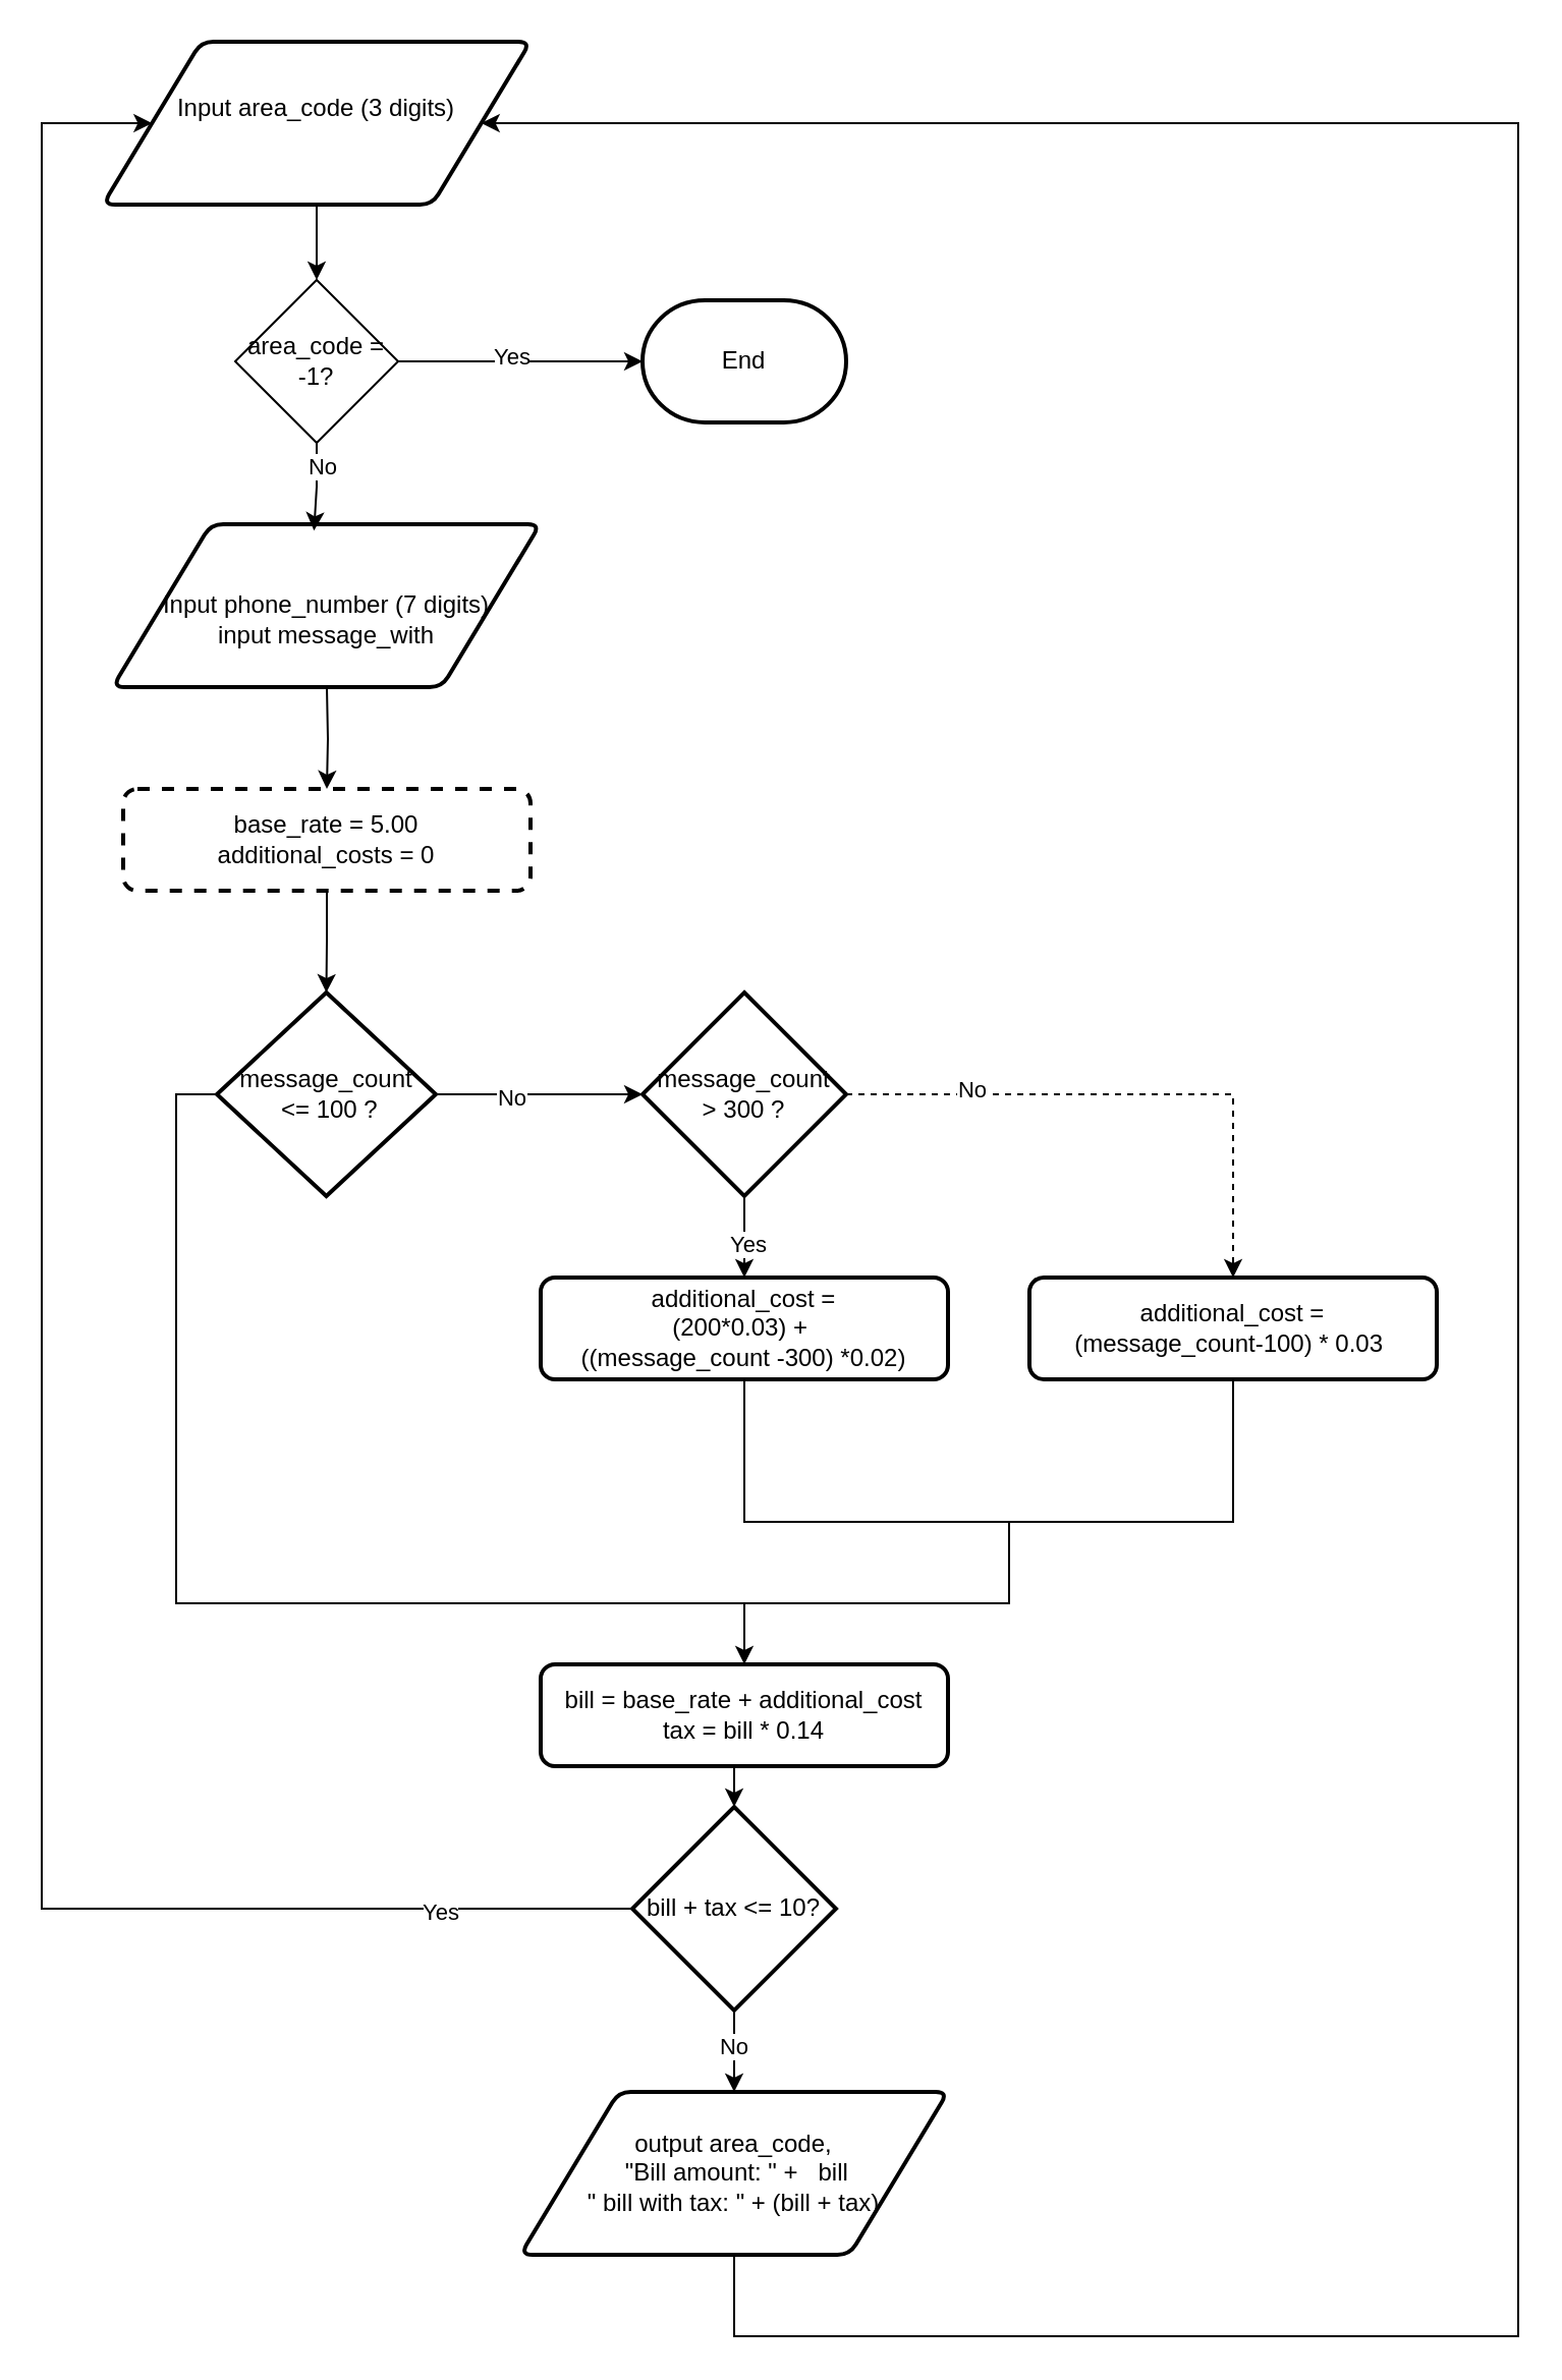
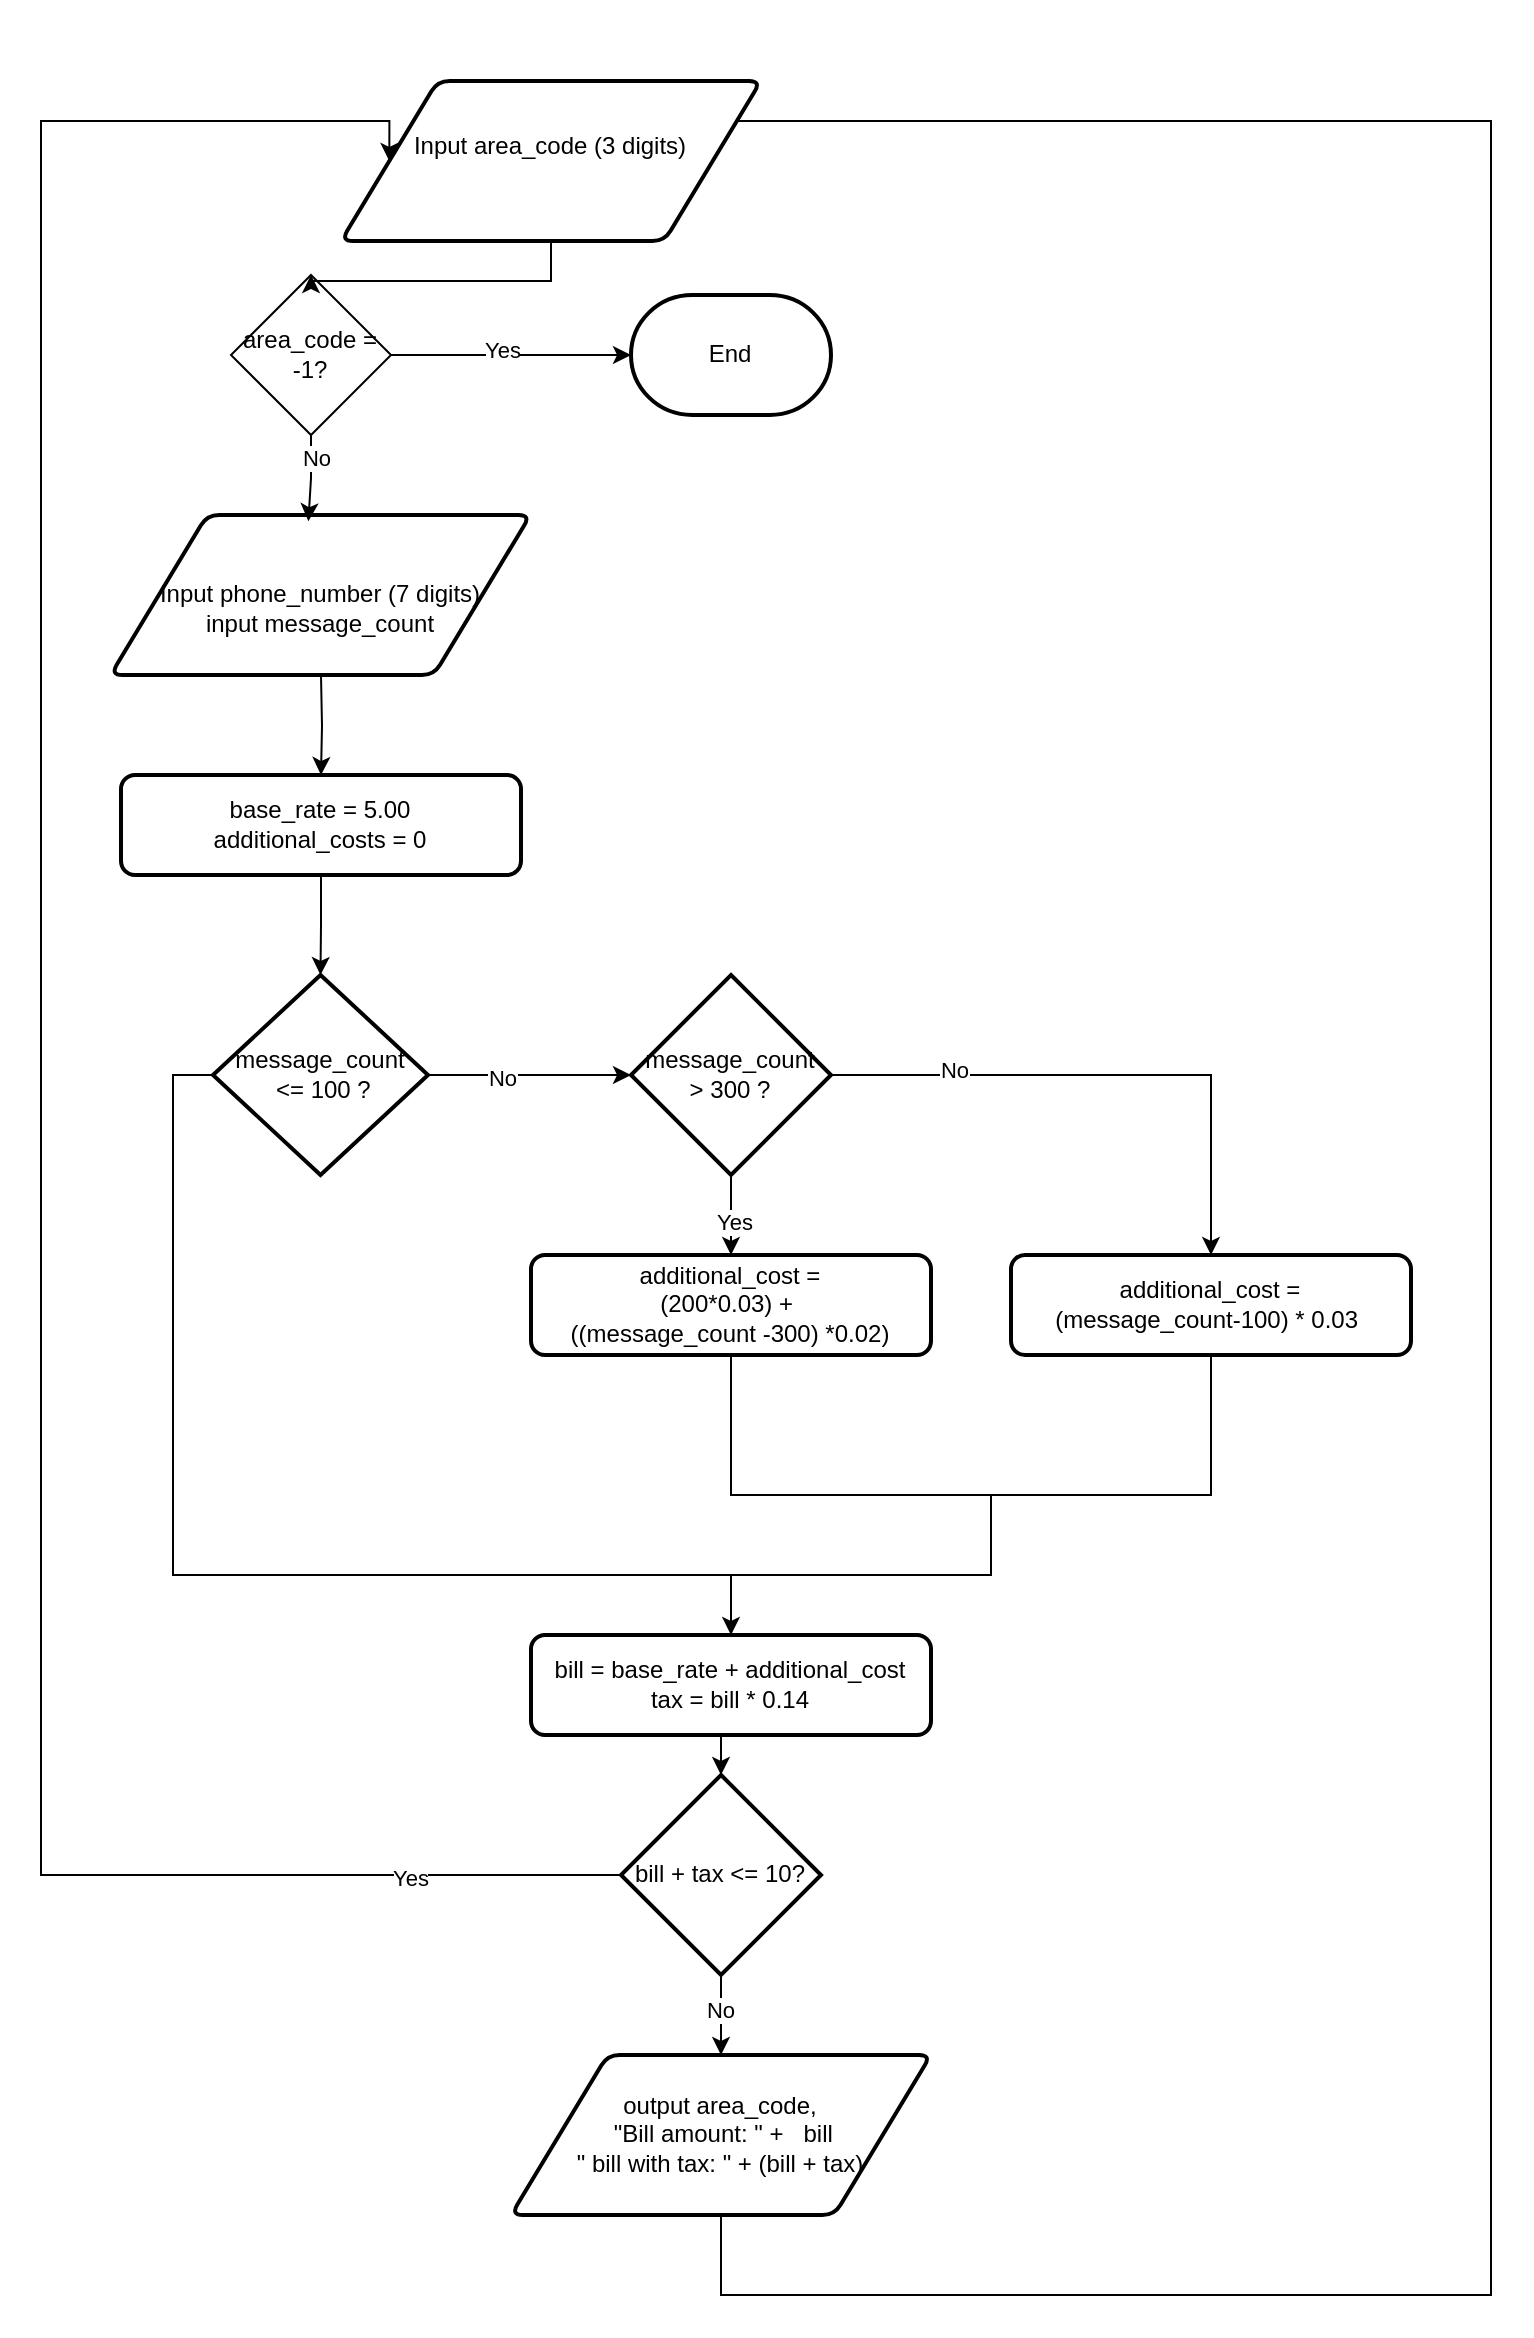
- <mxCell id="25" value="Input area_code (3 digits)&lt;div&gt;&lt;br&gt;&lt;/div&gt;" style="shape=parallelogram;html=1;strokeWidth=2;perimeter=parallelogramPerimeter;whiteSpace=wrap;rounded=1;arcSize=12;size=0.23;" parent="1" vertex="1"><mxGeometry x="50" y="20" width="210" height="80" as="geometry" /></mxCell>
+ <mxCell id="25" value="Input area_code (3 digits)&lt;div&gt;&lt;br&gt;&lt;/div&gt;" style="shape=parallelogram;html=1;strokeWidth=2;perimeter=parallelogramPerimeter;whiteSpace=wrap;rounded=1;arcSize=12;size=0.23;" parent="1" vertex="1"><mxGeometry x="170" y="40" width="210" height="80" as="geometry" /></mxCell>
- <mxCell id="3" value="&lt;div&gt;&lt;br&gt;&lt;/div&gt;&lt;div&gt;Input phone_number (7 digits)&lt;/div&gt;&lt;div&gt;input message_with&lt;/div&gt;" style="shape=parallelogram;html=1;strokeWidth=2;perimeter=parallelogramPerimeter;whiteSpace=wrap;rounded=1;arcSize=12;size=0.23;" parent="1" vertex="1"><mxGeometry x="54.75" y="257" width="210" height="80" as="geometry" /></mxCell>
+ <mxCell id="3" value="&lt;div&gt;&lt;br&gt;&lt;/div&gt;&lt;div&gt;Input phone_number (7 digits)&lt;/div&gt;&lt;div&gt;input message_count&lt;/div&gt;" style="shape=parallelogram;html=1;strokeWidth=2;perimeter=parallelogramPerimeter;whiteSpace=wrap;rounded=1;arcSize=12;size=0.23;" parent="1" vertex="1"><mxGeometry x="54.75" y="257" width="210" height="80" as="geometry" /></mxCell>
- <mxCell id="4" value="base_rate = 5.00&lt;div&gt;additional_costs = 0&lt;/div&gt;" style="rounded=1;whiteSpace=wrap;html=1;absoluteArcSize=1;arcSize=14;strokeWidth=2;dashed=1;" parent="1" vertex="1"><mxGeometry x="60" y="387" width="200" height="50" as="geometry" /></mxCell>
+ <mxCell id="4" value="base_rate = 5.00&lt;div&gt;additional_costs = 0&lt;/div&gt;" style="rounded=1;whiteSpace=wrap;html=1;absoluteArcSize=1;arcSize=14;strokeWidth=2;" parent="1" vertex="1"><mxGeometry x="60" y="387" width="200" height="50" as="geometry" /></mxCell>
- <mxCell id="14" style="edgeStyle=orthogonalEdgeStyle;rounded=0;orthogonalLoop=1;jettySize=auto;html=1;exitX=1;exitY=0.5;exitDx=0;exitDy=0;exitPerimeter=0;dashed=1;" parent="1" source="16" target="20" edge="1"><mxGeometry relative="1" as="geometry" /></mxCell>
+ <mxCell id="14" style="edgeStyle=orthogonalEdgeStyle;rounded=0;orthogonalLoop=1;jettySize=auto;html=1;exitX=1;exitY=0.5;exitDx=0;exitDy=0;exitPerimeter=0;" parent="1" source="16" target="20" edge="1"><mxGeometry relative="1" as="geometry" /></mxCell>
